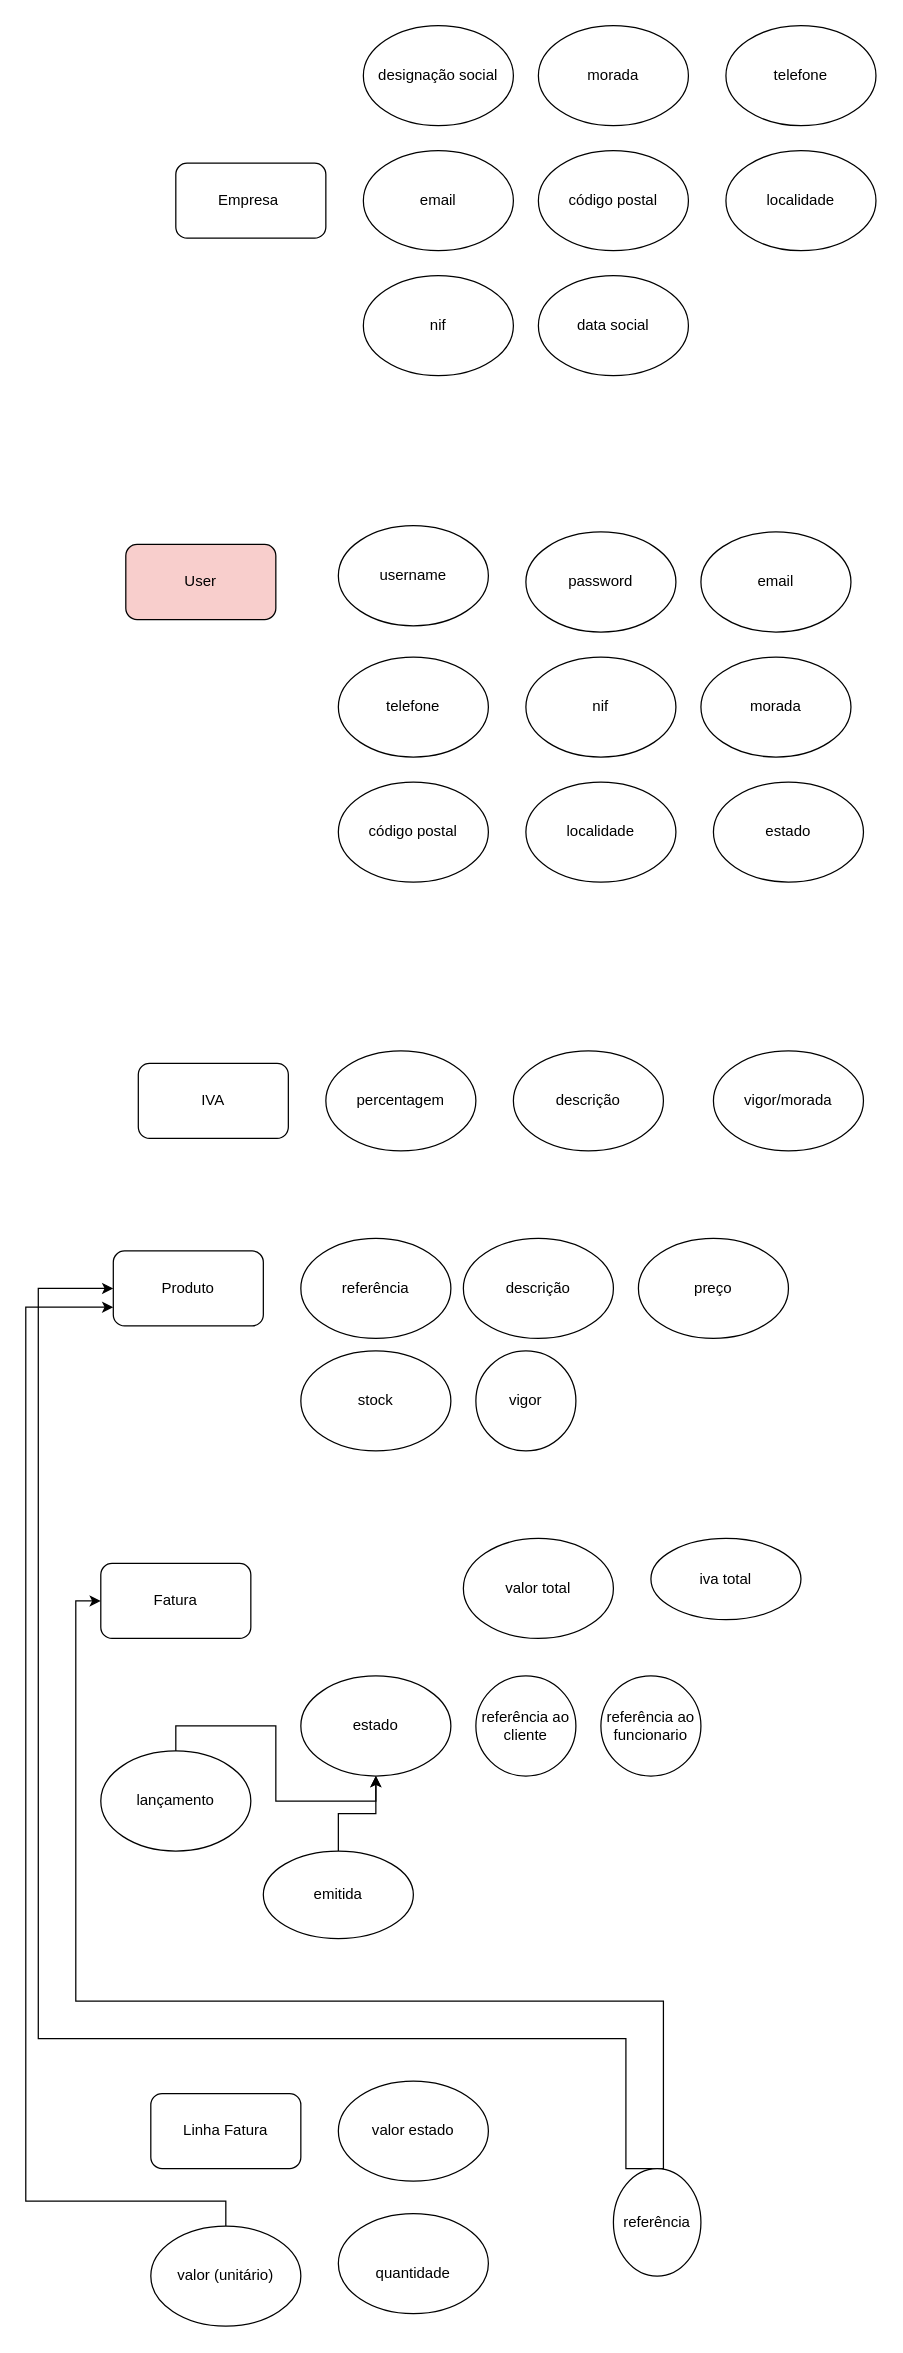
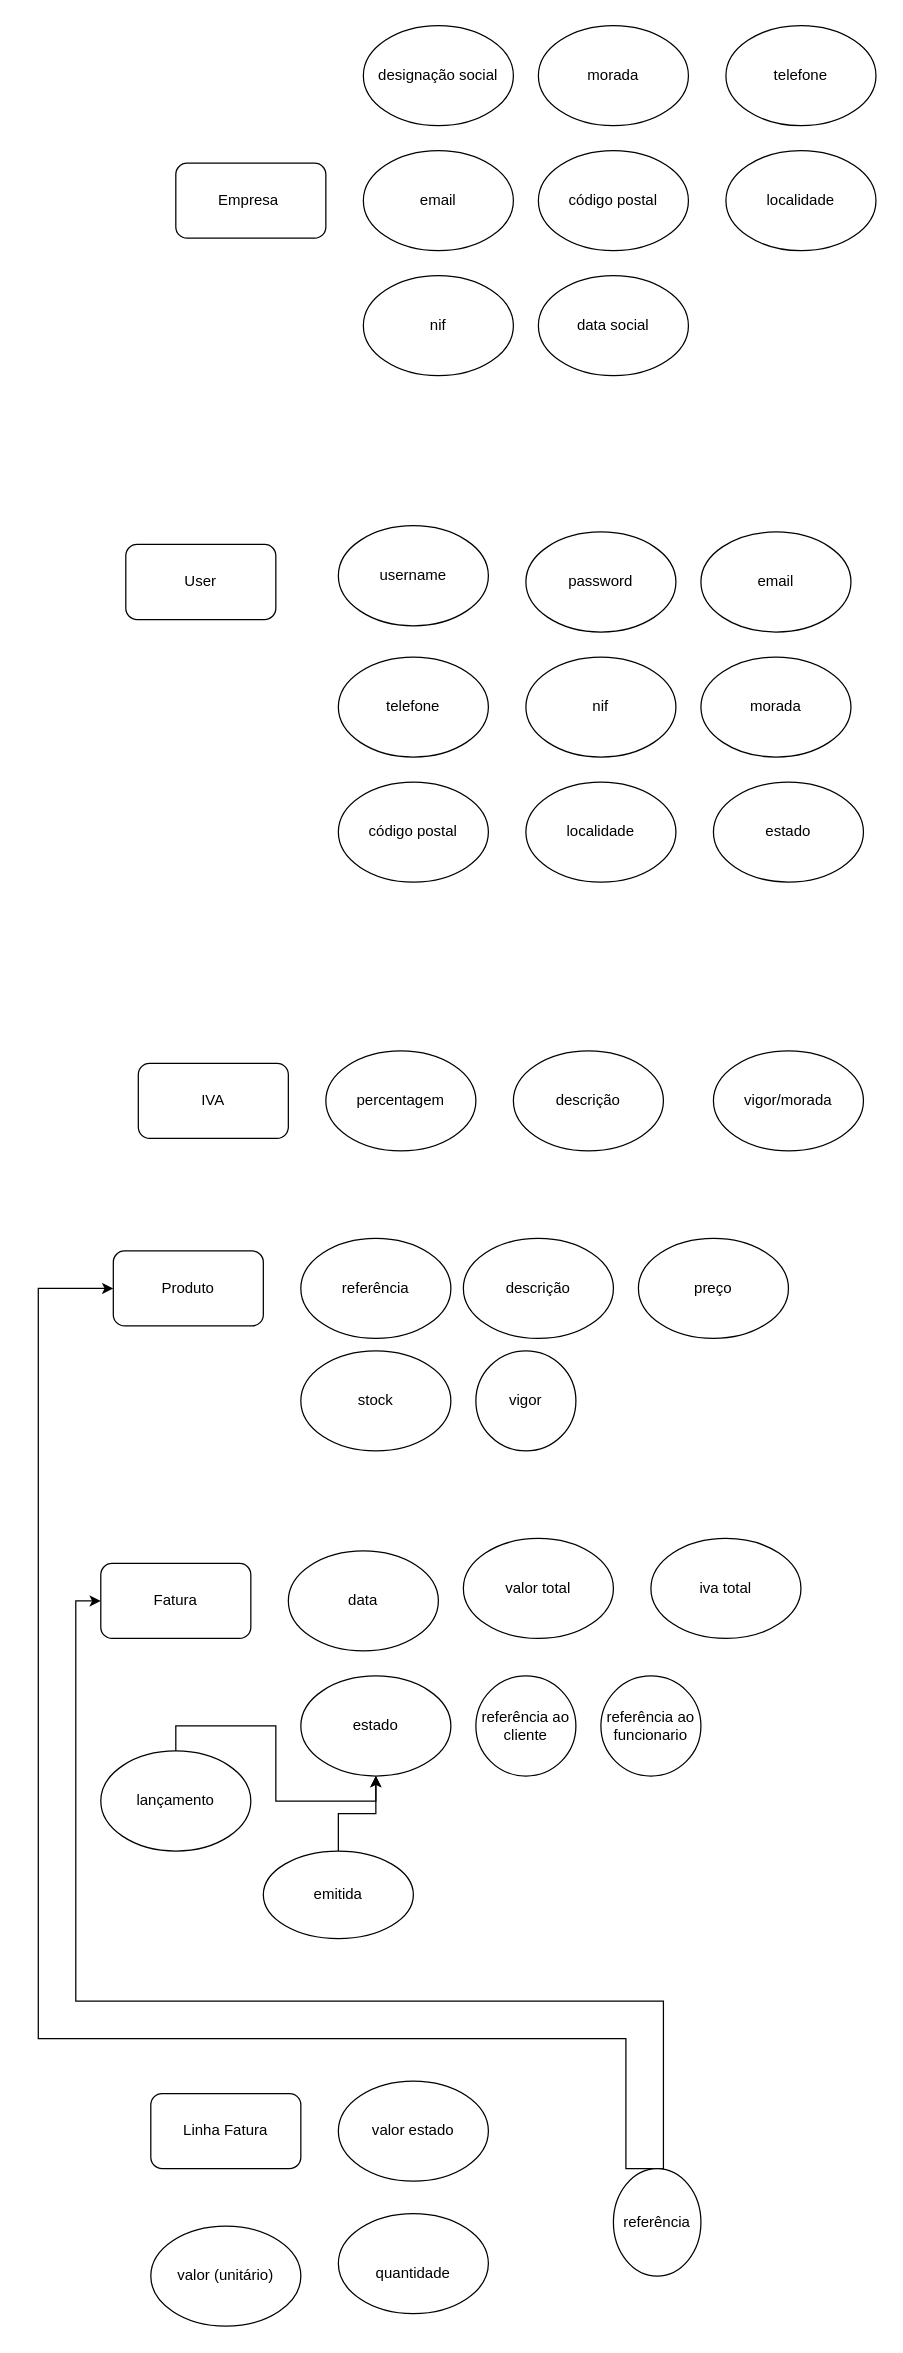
- <mxCell id="11" value="&#10;&#10;User&#10;&#10;" style="rounded=1;whiteSpace=wrap;html=1;fillColor=#f8cecc;" vertex="1" parent="1"><mxGeometry x="100" y="435" width="120" height="60" as="geometry" /></mxCell>
+ <mxCell id="11" value="&#10;&#10;User&#10;&#10;" style="rounded=1;whiteSpace=wrap;html=1;" vertex="1" parent="1"><mxGeometry x="100" y="435" width="120" height="60" as="geometry" /></mxCell>
- <mxCell id="36" value="iva total" style="ellipse;whiteSpace=wrap;html=1;" vertex="1" parent="1"><mxGeometry x="520" y="1230" width="120" height="65" as="geometry" /></mxCell>
+ <mxCell id="36" value="iva total" style="ellipse;whiteSpace=wrap;html=1;" vertex="1" parent="1"><mxGeometry x="520" y="1230" width="120" height="80" as="geometry" /></mxCell>
+ <mxCell id="30" value="&#10;&#10;data&#10;&#10;" style="ellipse;whiteSpace=wrap;html=1;" vertex="1" parent="1"><mxGeometry x="230" y="1240" width="120" height="80" as="geometry" /></mxCell>
- <mxCell id="42" style="edgeStyle=orthogonalEdgeStyle;rounded=0;orthogonalLoop=1;jettySize=auto;html=1;exitX=0.5;exitY=0;exitDx=0;exitDy=0;entryX=0;entryY=0.75;entryDx=0;entryDy=0;" edge="1" parent="1" source="43" target="23"><mxGeometry relative="1" as="geometry"><Array as="points"><mxPoint x="20" y="1760" /><mxPoint x="20" y="1045" /></Array></mxGeometry></mxCell>
